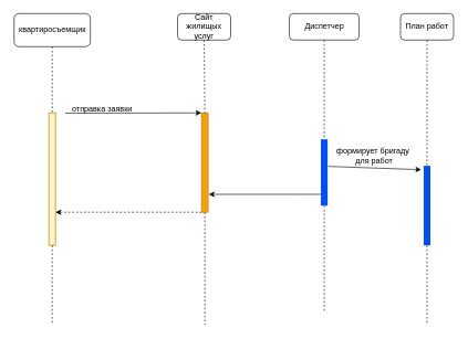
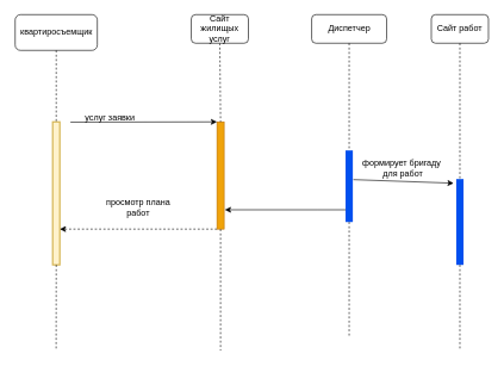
- <mxCell id="10" value="План работ" style="rounded=1;whiteSpace=wrap;html=1;strokeWidth=1;" parent="1" vertex="1"><mxGeometry x="603" y="20" width="80" height="40" as="geometry" /></mxCell>
+ <mxCell id="10" value="Сайт работ" style="rounded=1;whiteSpace=wrap;html=1;strokeWidth=1;" parent="1" vertex="1"><mxGeometry x="603" y="20" width="80" height="40" as="geometry" /></mxCell>
- <mxCell id="8" value="отправка заявки" style="text;html=1;align=center;verticalAlign=middle;resizable=0;points=[];autosize=1;strokeColor=none;fillColor=none;" parent="1" vertex="1"><mxGeometry x="98" y="150" width="110" height="30" as="geometry" /></mxCell>
+ <mxCell id="8" value="услуг заявки" style="text;html=1;align=center;verticalAlign=middle;resizable=0;points=[];autosize=1;strokeColor=none;fillColor=none;" parent="1" vertex="1"><mxGeometry x="98" y="150" width="110" height="30" as="geometry" /></mxCell>
+ <mxCell id="24" value="просмотр плана работ" style="rounded=0;whiteSpace=wrap;html=1;fillColor=none;strokeColor=none;" parent="1" vertex="1"><mxGeometry x="133" y="260" width="120" height="60" as="geometry" /></mxCell>
